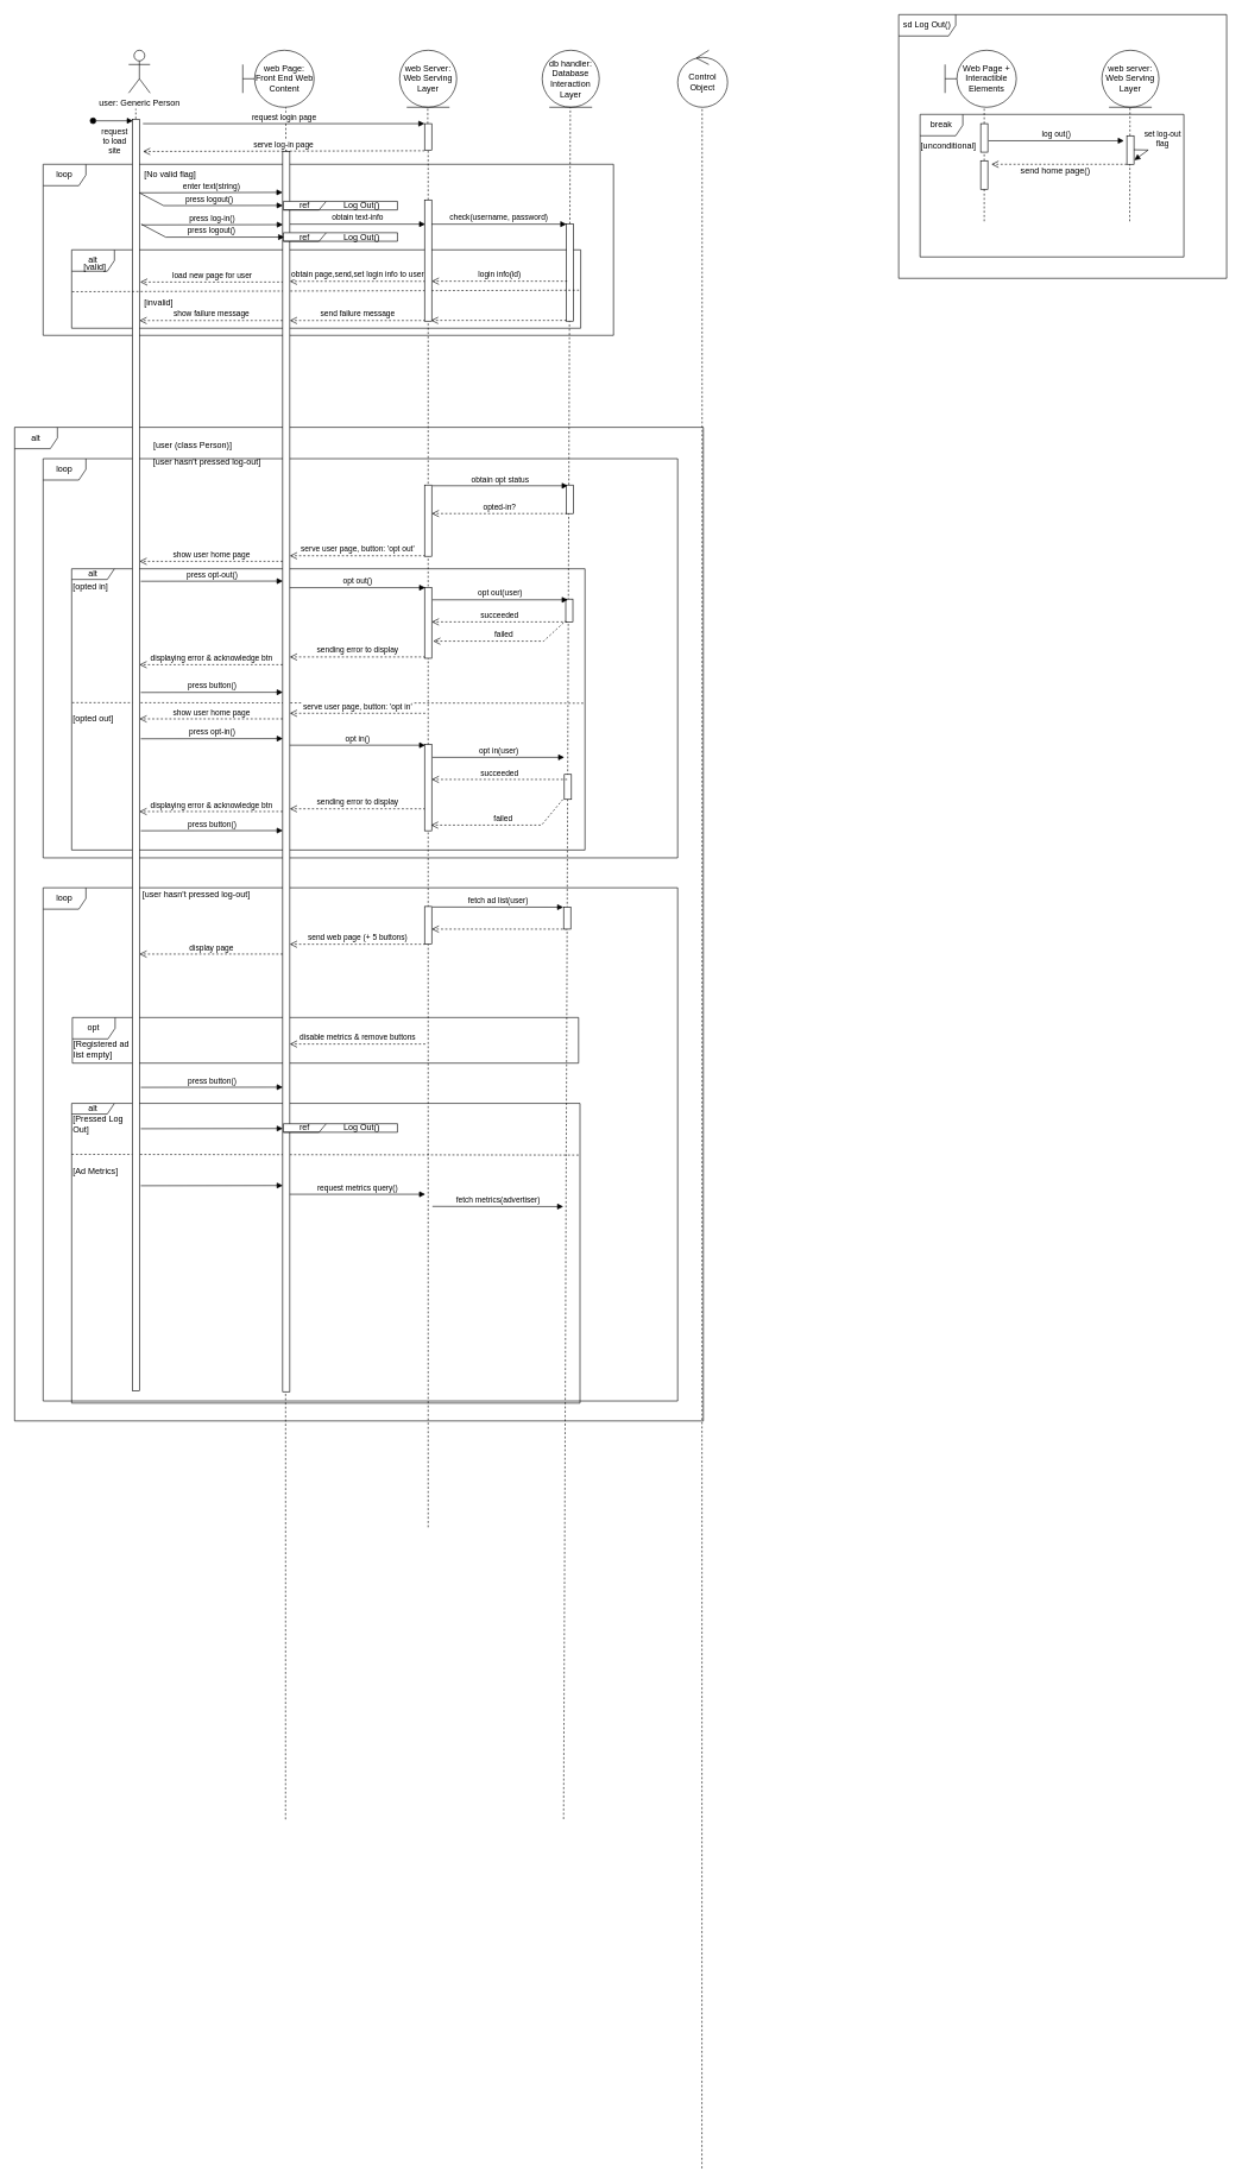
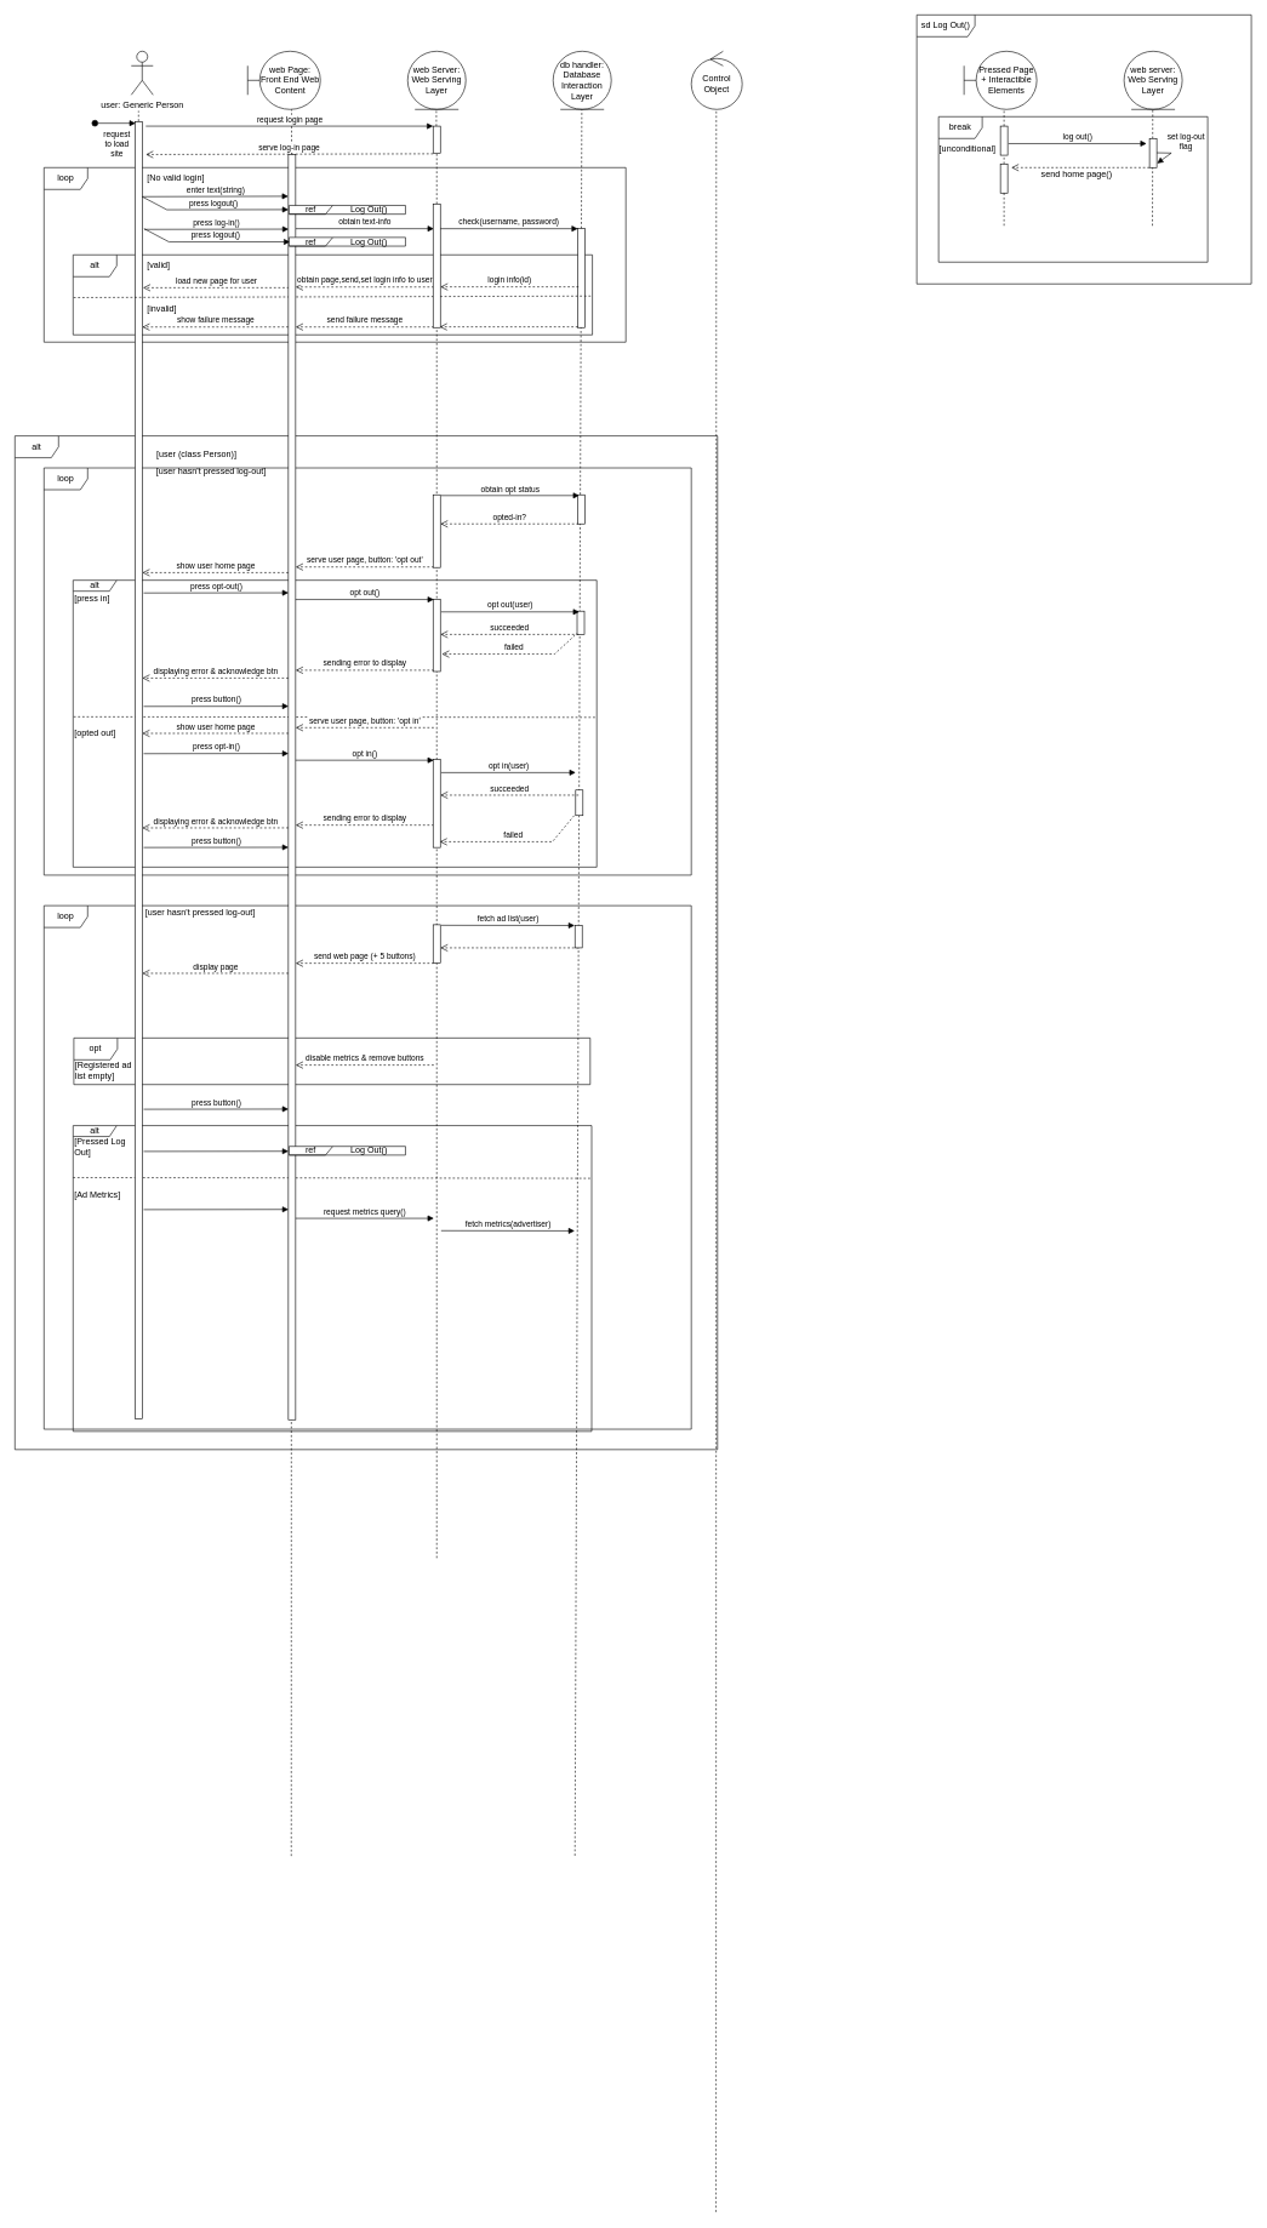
- <mxCell id="74" value="Web Page + Interactible Elements" style="shape=umlBoundary;whiteSpace=wrap;html=1;" vertex="1" parent="1"><mxGeometry x="1325" y="70" width="100" height="80" as="geometry" /></mxCell>
+ <mxCell id="74" value="Pressed Page + Interactible Elements" style="shape=umlBoundary;whiteSpace=wrap;html=1;" vertex="1" parent="1"><mxGeometry x="1325" y="70" width="100" height="80" as="geometry" /></mxCell>
- <mxCell id="46" value="[No valid flag]" style="text;html=1;strokeColor=none;fillColor=none;align=left;verticalAlign=middle;whiteSpace=wrap;rounded=0;labelBackgroundColor=none;labelBorderColor=none;fillStyle=solid;fontColor=default;" parent="1" vertex="1"><mxGeometry x="199.996" y="230" width="156.818" height="30" as="geometry" /></mxCell>
+ <mxCell id="46" value="[No valid login]" style="text;html=1;strokeColor=none;fillColor=none;align=left;verticalAlign=middle;whiteSpace=wrap;rounded=0;labelBackgroundColor=none;labelBorderColor=none;fillStyle=solid;fontColor=default;" parent="1" vertex="1"><mxGeometry x="199.996" y="230" width="156.818" height="30" as="geometry" /></mxCell>
- <mxCell id="58" value="[valid]" style="text;html=1;strokeColor=none;fillColor=none;align=left;verticalAlign=middle;whiteSpace=wrap;rounded=0;labelBackgroundColor=none;labelBorderColor=none;fillStyle=solid;strokeWidth=1;fontColor=default;" parent="1" vertex="1"><mxGeometry x="115" y="360" width="60" height="30" as="geometry" /></mxCell>
+ <mxCell id="58" value="[valid]" style="text;html=1;strokeColor=none;fillColor=none;align=left;verticalAlign=middle;whiteSpace=wrap;rounded=0;labelBackgroundColor=none;labelBorderColor=none;fillStyle=solid;strokeWidth=1;fontColor=default;" parent="1" vertex="1"><mxGeometry x="200" y="350" width="60" height="30" as="geometry" /></mxCell>
- <mxCell id="18" value="[opted in]" style="text;html=1;strokeColor=none;fillColor=none;align=left;verticalAlign=middle;whiteSpace=wrap;rounded=0;" vertex="1" parent="8"><mxGeometry x="40" y="-30" width="80" height="30" as="geometry" /></mxCell>
+ <mxCell id="18" value="[press in]" style="text;html=1;strokeColor=none;fillColor=none;align=left;verticalAlign=middle;whiteSpace=wrap;rounded=0;" vertex="1" parent="8"><mxGeometry x="40" y="-30" width="80" height="30" as="geometry" /></mxCell>
